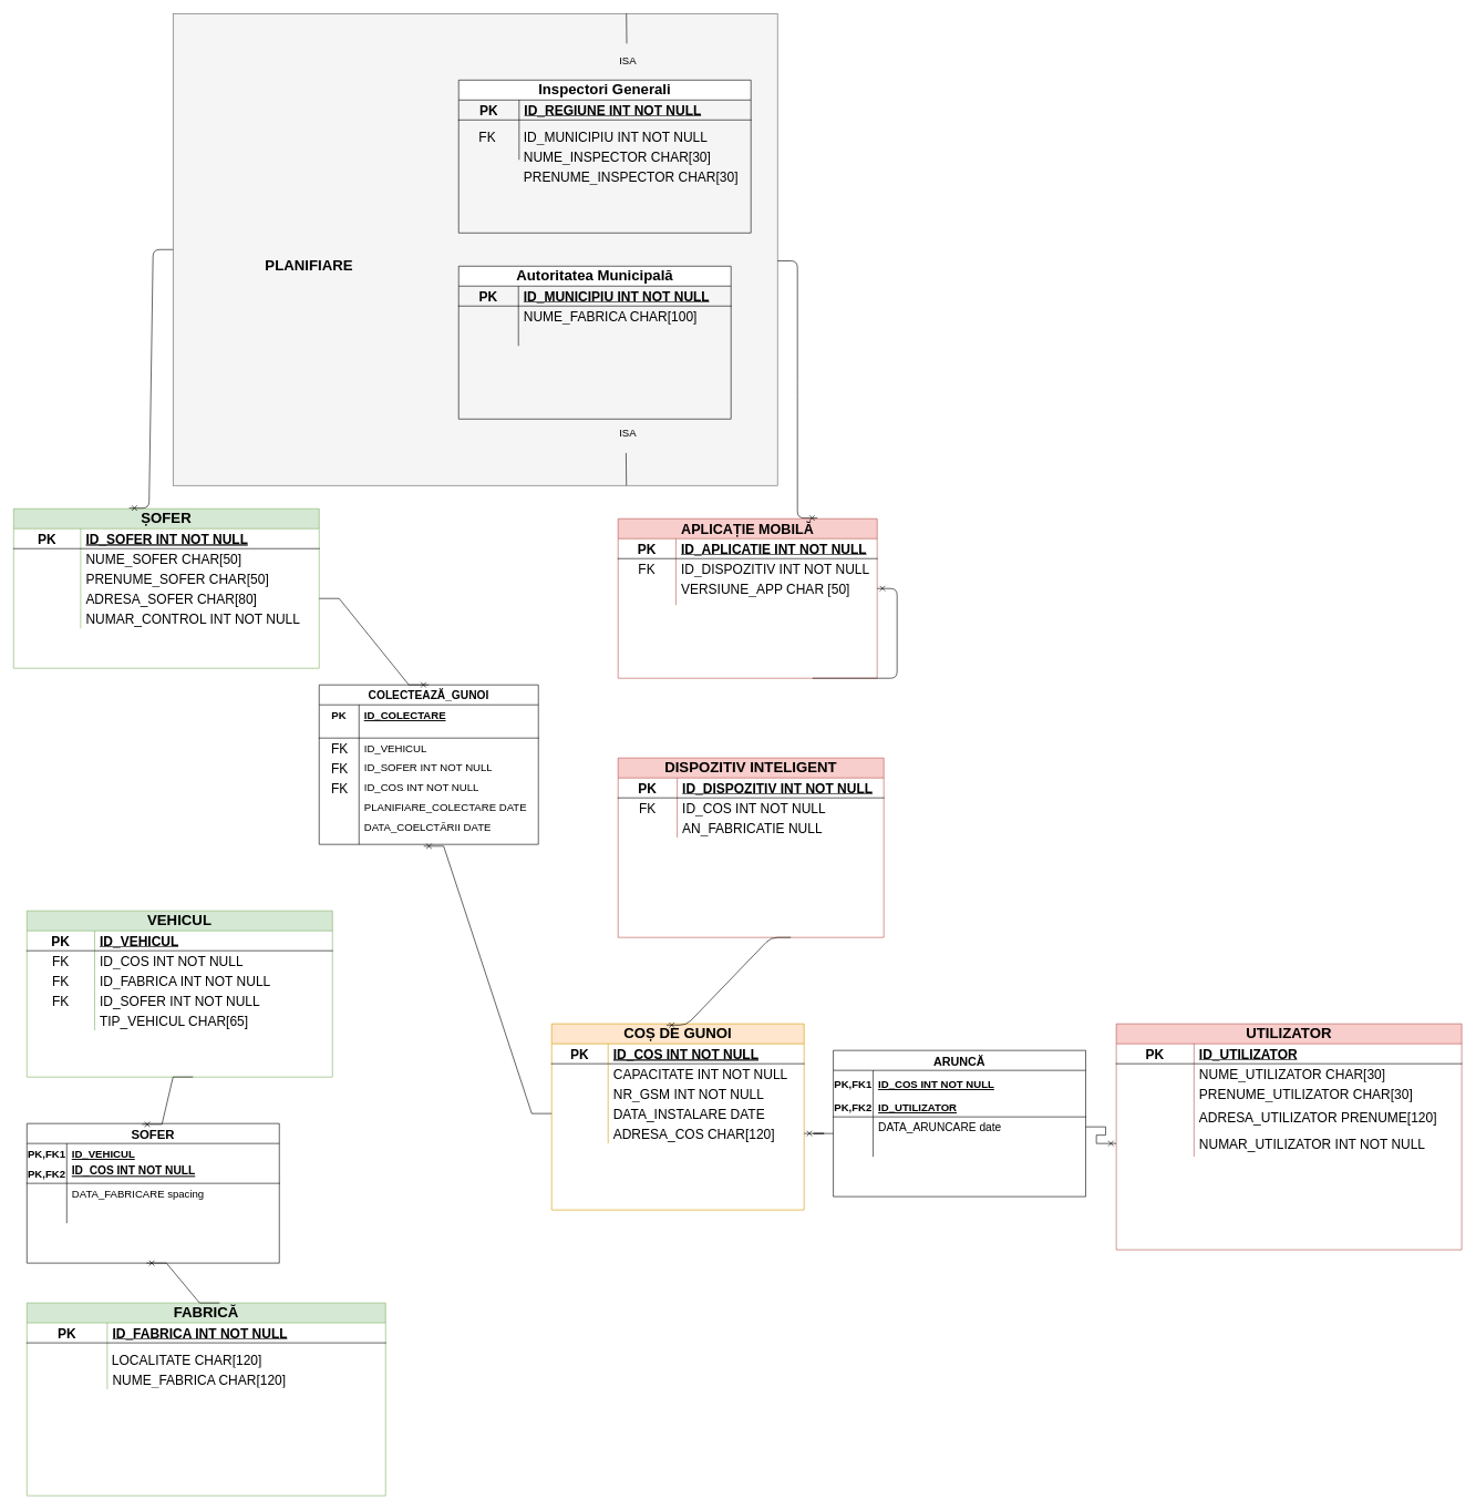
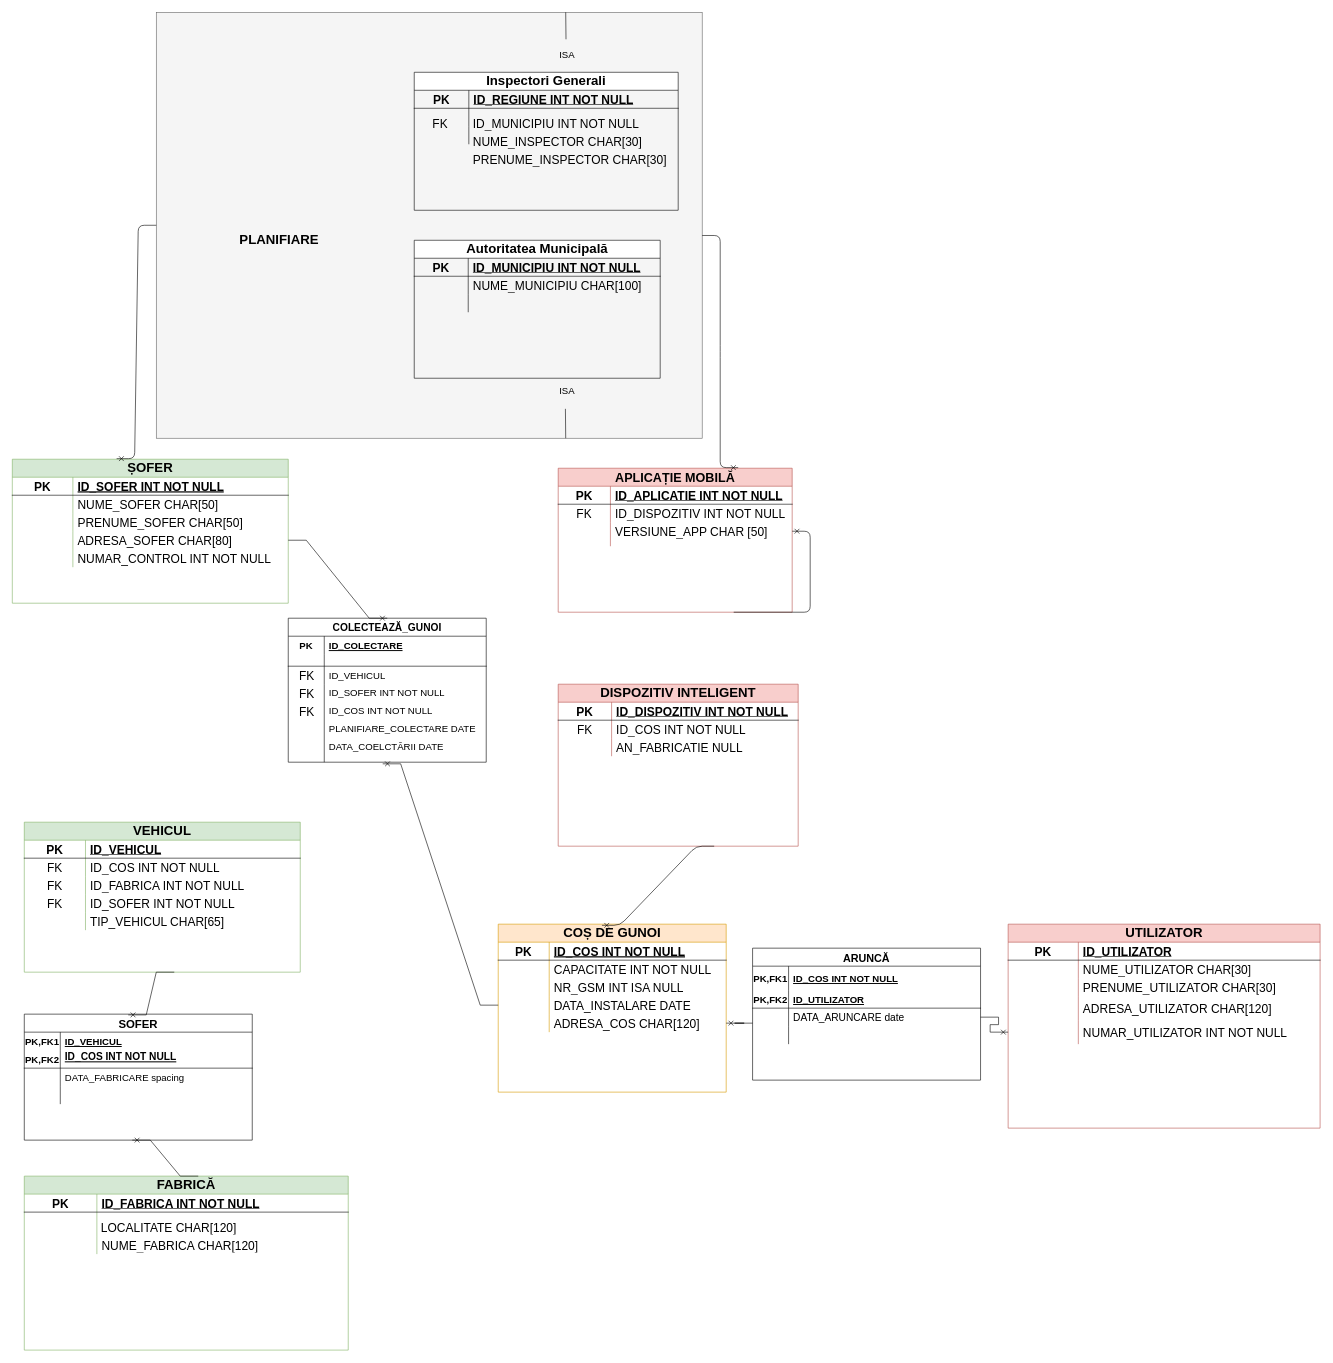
- <mxCell id="113" value="&lt;font style=&quot;font-size: 20px&quot;&gt;NUME_FABRICA CHAR[100]&lt;/font&gt;" style="shape=partialRectangle;html=1;whiteSpace=wrap;connectable=0;fillColor=none;top=0;left=0;bottom=0;right=0;align=left;spacingLeft=6;overflow=hidden;" parent="111" vertex="1"><mxGeometry x="90" width="320" height="30" as="geometry" /></mxCell>
+ <mxCell id="113" value="&lt;font style=&quot;font-size: 20px&quot;&gt;NUME_MUNICIPIU CHAR[100]&lt;/font&gt;" style="shape=partialRectangle;html=1;whiteSpace=wrap;connectable=0;fillColor=none;top=0;left=0;bottom=0;right=0;align=left;spacingLeft=6;overflow=hidden;" parent="111" vertex="1"><mxGeometry x="90" width="320" height="30" as="geometry" /></mxCell>
- <mxCell id="11" value="&lt;font style=&quot;font-size: 20px&quot;&gt;NR_GSM INT NOT NULL&lt;/font&gt;" style="shape=partialRectangle;html=1;whiteSpace=wrap;connectable=0;fillColor=none;top=0;left=0;bottom=0;right=0;align=left;spacingLeft=6;overflow=hidden;" parent="9" vertex="1"><mxGeometry x="85" width="295" height="30" as="geometry" /></mxCell>
+ <mxCell id="11" value="&lt;font style=&quot;font-size: 20px&quot;&gt;NR_GSM INT ISA NULL&lt;/font&gt;" style="shape=partialRectangle;html=1;whiteSpace=wrap;connectable=0;fillColor=none;top=0;left=0;bottom=0;right=0;align=left;spacingLeft=6;overflow=hidden;" parent="9" vertex="1"><mxGeometry x="85" width="295" height="30" as="geometry" /></mxCell>
- <mxCell id="30" value="ADRESA_UTILIZATOR PRENUME[120]" style="shape=partialRectangle;connectable=0;fillColor=none;top=0;left=0;bottom=0;right=0;align=left;spacingLeft=6;overflow=hidden;fontSize=20;" parent="28" vertex="1"><mxGeometry x="117" width="403" height="40" as="geometry" /></mxCell>
+ <mxCell id="30" value="ADRESA_UTILIZATOR CHAR[120]" style="shape=partialRectangle;connectable=0;fillColor=none;top=0;left=0;bottom=0;right=0;align=left;spacingLeft=6;overflow=hidden;fontSize=20;" parent="28" vertex="1"><mxGeometry x="117" width="403" height="40" as="geometry" /></mxCell>
